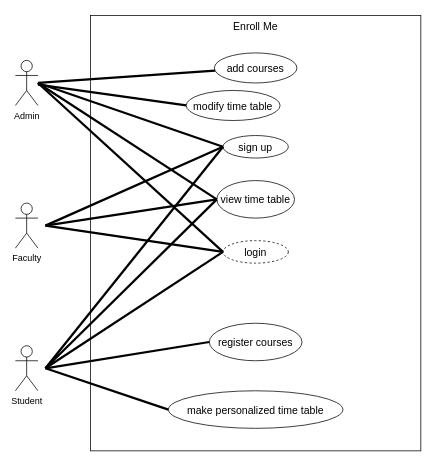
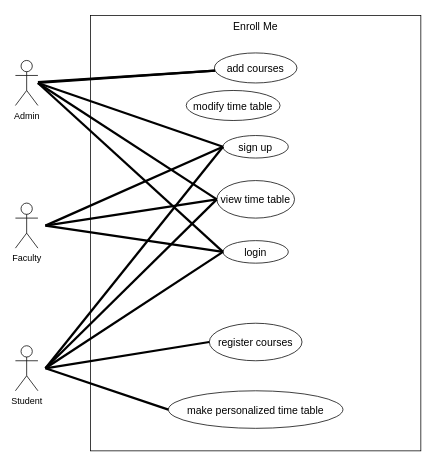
- <mxCell id="10" value="" style="endArrow=none;startArrow=none;endFill=0;startFill=0;endSize=8;html=1;verticalAlign=bottom;labelBackgroundColor=none;strokeWidth=3;fontSize=14;entryX=0;entryY=0.5;entryDx=0;entryDy=0;" edge="1" parent="1" source="4" target="8"><mxGeometry width="160" relative="1" as="geometry"><mxPoint x="110" y="130" as="sourcePoint" /><mxPoint x="270" y="130" as="targetPoint" /></mxGeometry></mxCell>
+ <mxCell id="10" value="" style="endArrow=none;startArrow=none;endFill=0;startFill=0;endSize=8;html=1;verticalAlign=bottom;labelBackgroundColor=none;strokeWidth=3;fontSize=14;" edge="1" parent="1" source="4" target="7"><mxGeometry width="160" relative="1" as="geometry"><mxPoint x="110" y="130" as="sourcePoint" /><mxPoint x="270" y="130" as="targetPoint" /></mxGeometry></mxCell>
- <mxCell id="15" value="login" style="ellipse;fontSize=14;dashed=1;" vertex="1" parent="1"><mxGeometry x="296.5" y="320" width="87" height="30" as="geometry" /></mxCell>
+ <mxCell id="15" value="login" style="ellipse;fontSize=14;" vertex="1" parent="1"><mxGeometry x="296.5" y="320" width="87" height="30" as="geometry" /></mxCell>
